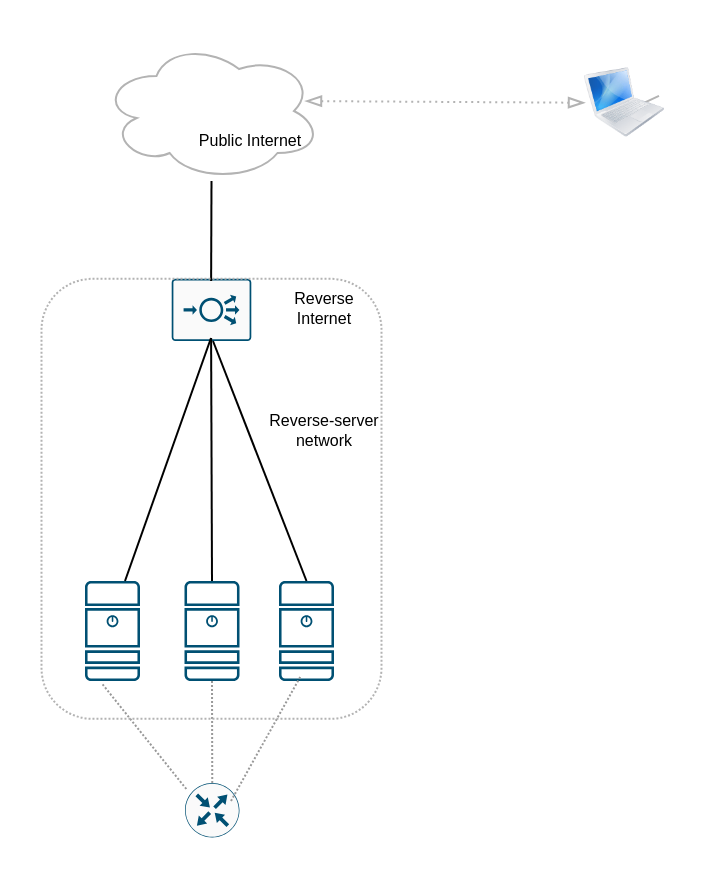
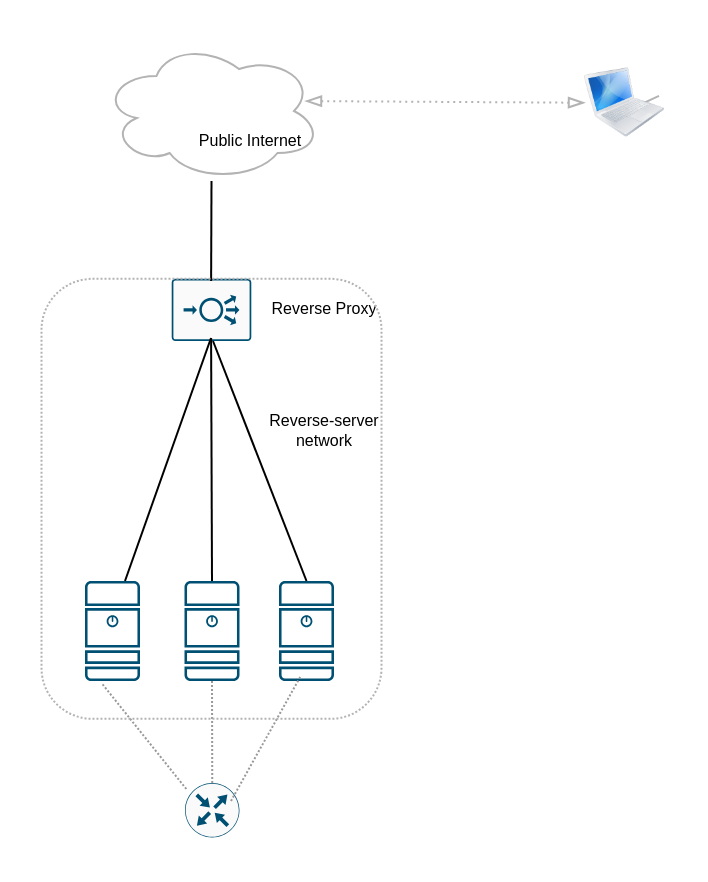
- <mxCell id="14" value="Reverse Internet" style="text;html=1;strokeColor=none;fillColor=none;align=center;verticalAlign=middle;whiteSpace=wrap;rounded=0;fontSize=8;" vertex="1" parent="1"><mxGeometry x="132" y="139.45" width="60" height="30" as="geometry" /></mxCell>
+ <mxCell id="14" value="Reverse Proxy" style="text;html=1;strokeColor=none;fillColor=none;align=center;verticalAlign=middle;whiteSpace=wrap;rounded=0;fontSize=8;" vertex="1" parent="1"><mxGeometry x="132" y="139.45" width="60" height="30" as="geometry" /></mxCell>
